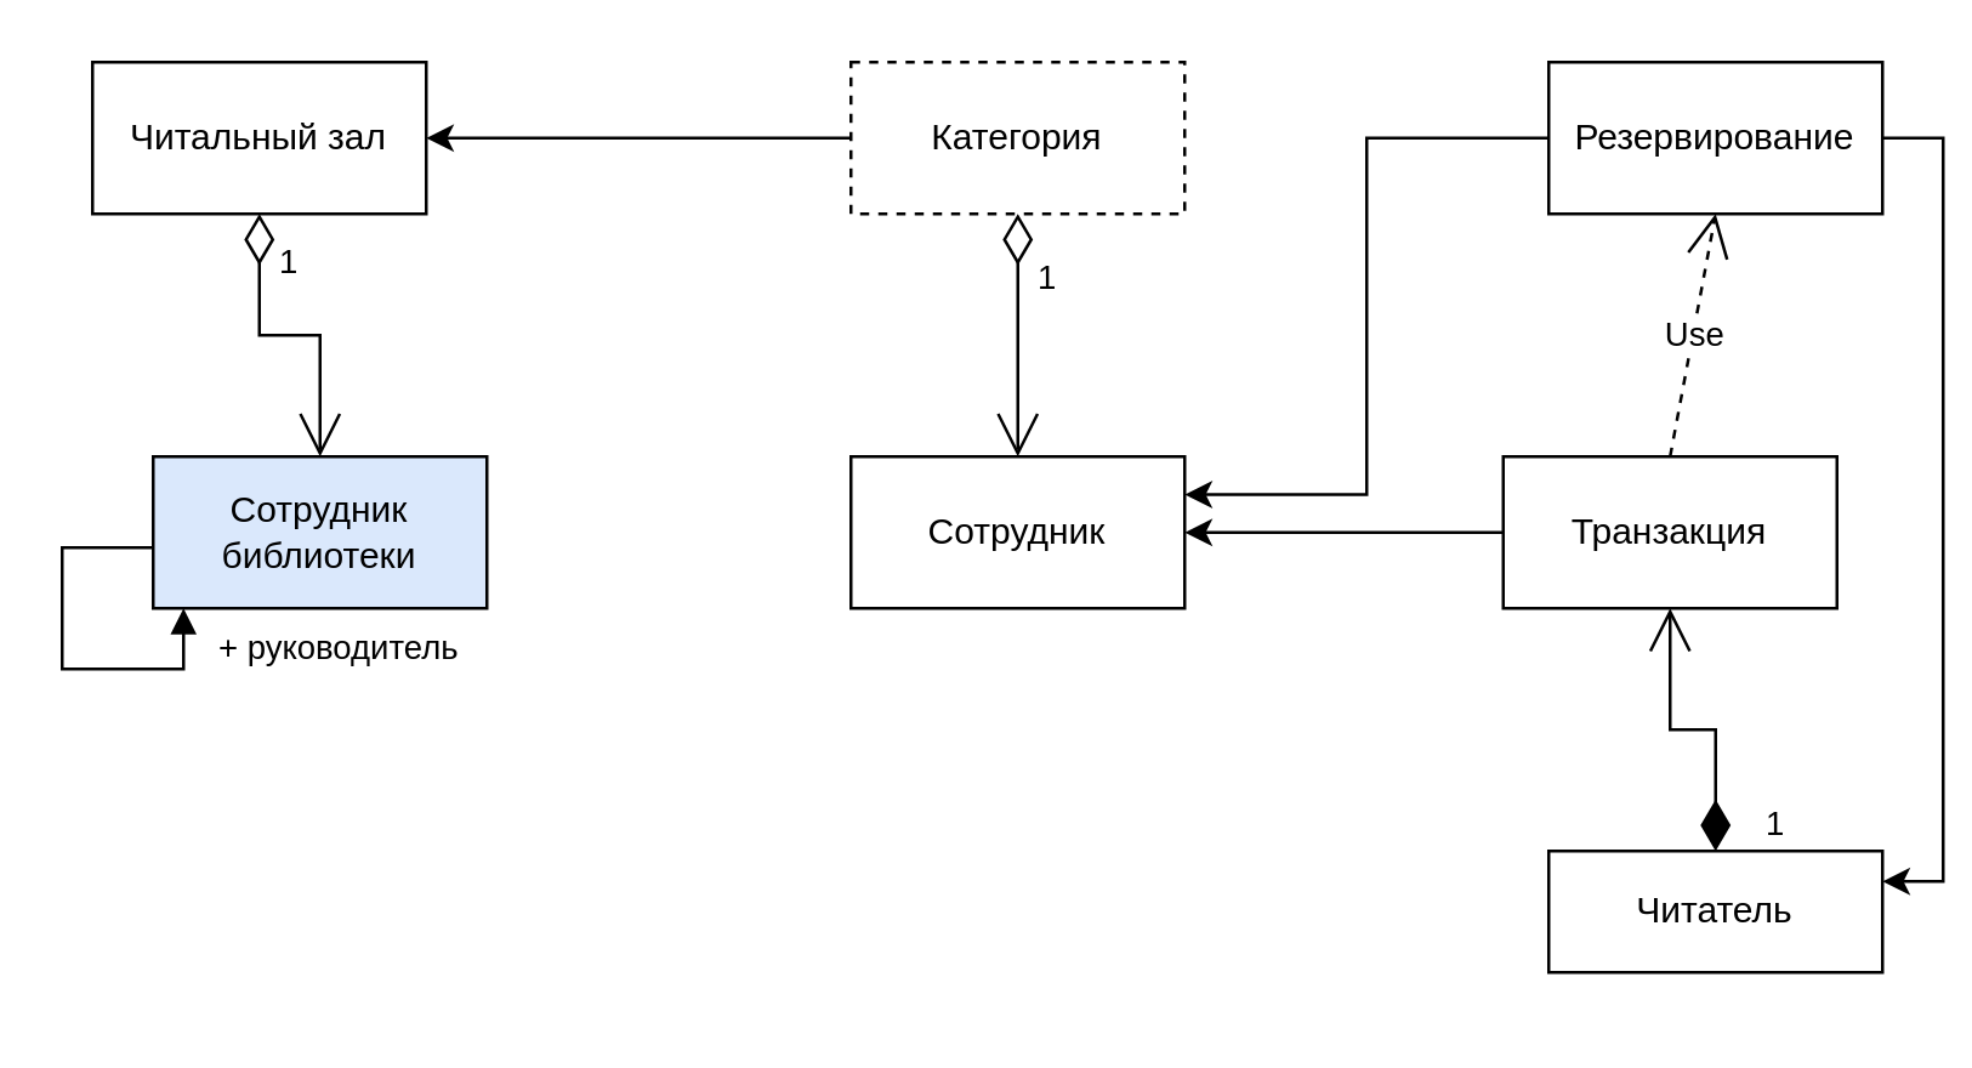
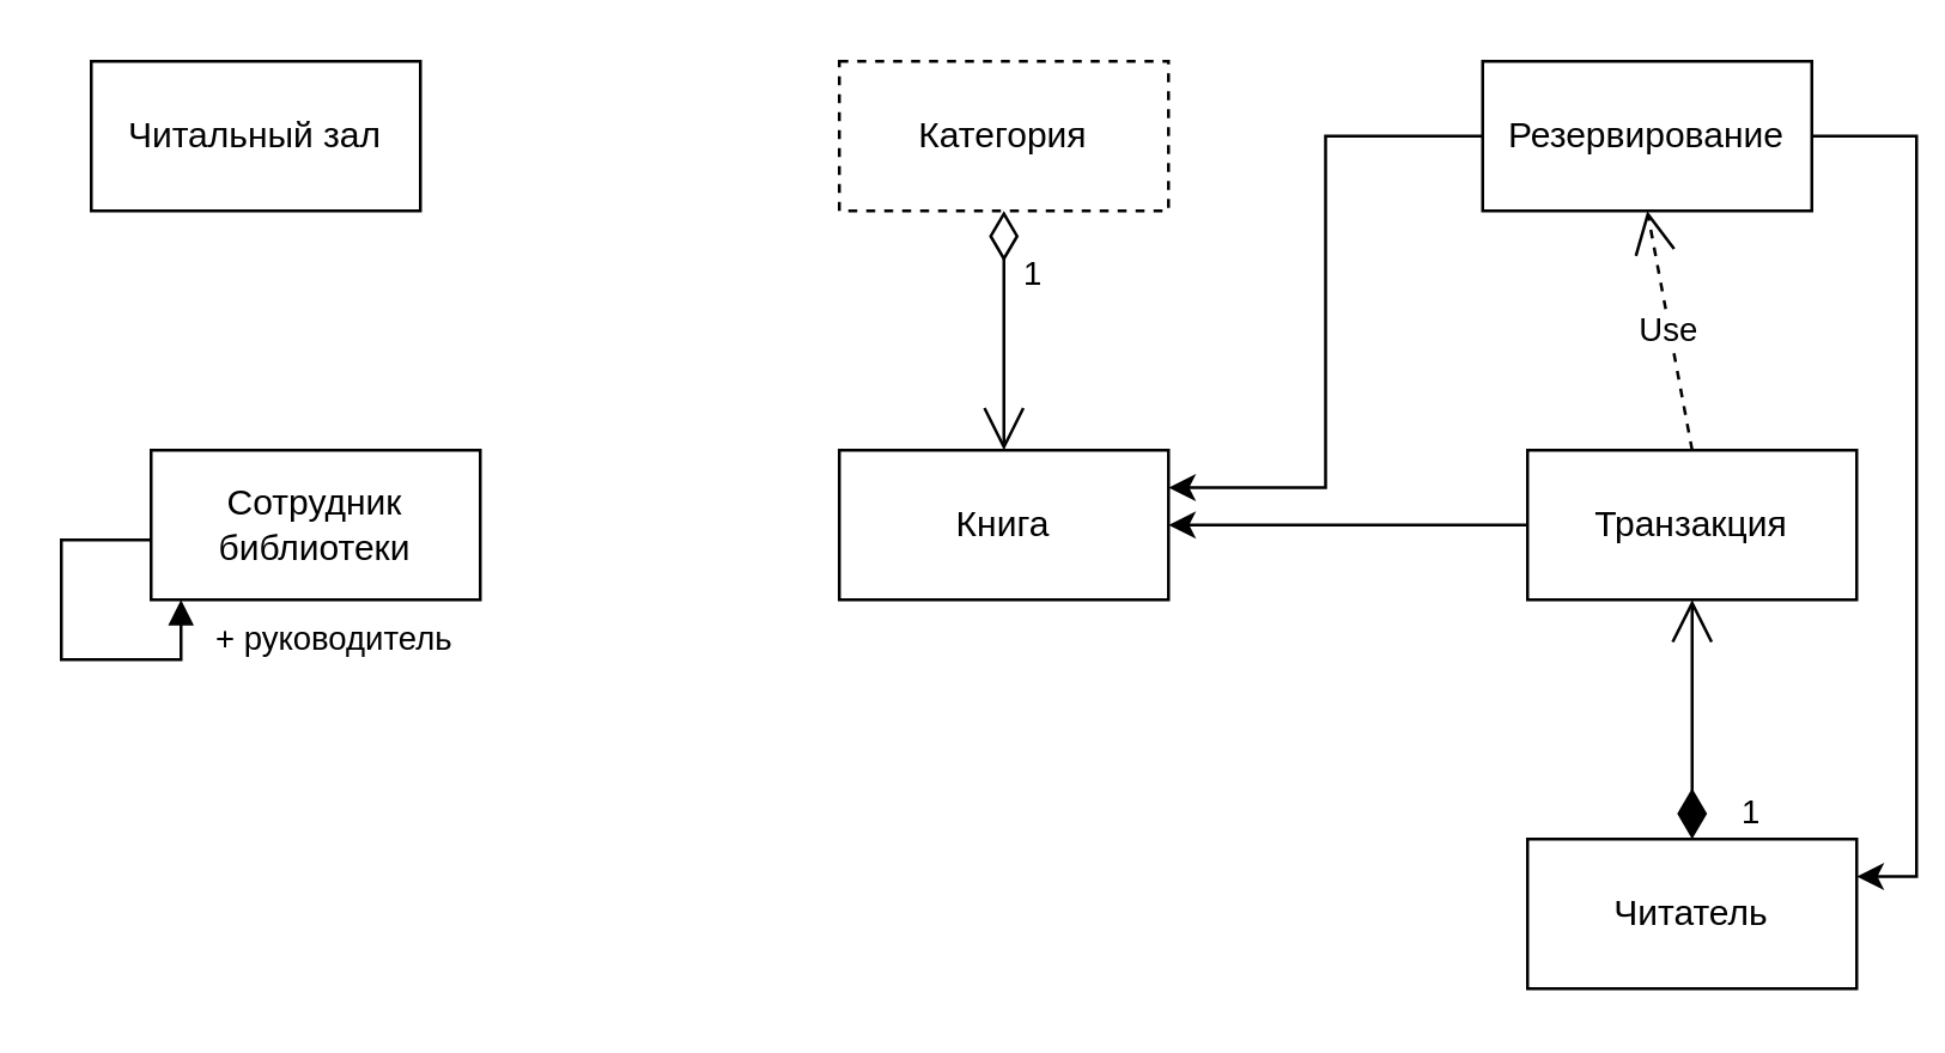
- <mxCell id="2" style="edgeStyle=orthogonalEdgeStyle;rounded=0;orthogonalLoop=1;jettySize=auto;html=1;exitX=0;exitY=0.5;exitDx=0;exitDy=0;entryX=1;entryY=0.5;entryDx=0;entryDy=0;" edge="1" parent="1" source="3" target="12"><mxGeometry relative="1" as="geometry" /></mxCell>
- <mxCell id="11" value="Резервирование" style="html=1;whiteSpace=wrap;" vertex="1" parent="1"><mxGeometry x="510" y="20" width="110" height="50" as="geometry" /></mxCell>
+ <mxCell id="11" value="Резервирование" style="html=1;whiteSpace=wrap;" vertex="1" parent="1"><mxGeometry x="495" y="20" width="110" height="50" as="geometry" /></mxCell>
- <mxCell id="17" value="1" style="endArrow=open;html=1;endSize=12;startArrow=diamondThin;startSize=14;startFill=0;edgeStyle=orthogonalEdgeStyle;align=left;verticalAlign=bottom;rounded=0;exitX=0.5;exitY=1;exitDx=0;exitDy=0;entryX=0.5;entryY=0;entryDx=0;entryDy=0;" edge="1" parent="1" source="12" target="6"><mxGeometry x="-0.5" y="5" relative="1" as="geometry"><mxPoint x="250" y="170" as="sourcePoint" /><mxPoint x="410" y="170" as="targetPoint" /><mxPoint as="offset" /></mxGeometry></mxCell>
- <mxCell id="6" value="Сотрудник библиотеки" style="rounded=0;whiteSpace=wrap;html=1;fillColor=#dae8fc;" parent="1" vertex="1"><mxGeometry x="50" y="150" width="110" height="50" as="geometry" /></mxCell>
+ <mxCell id="6" value="Сотрудник библиотеки" style="rounded=0;whiteSpace=wrap;html=1;" parent="1" vertex="1"><mxGeometry x="50" y="150" width="110" height="50" as="geometry" /></mxCell>
- <mxCell id="5" value="Сотрудник" style="rounded=0;whiteSpace=wrap;html=1;" parent="1" vertex="1"><mxGeometry x="280" y="150" width="110" height="50" as="geometry" /></mxCell>
+ <mxCell id="5" value="Книга" style="rounded=0;whiteSpace=wrap;html=1;" parent="1" vertex="1"><mxGeometry x="280" y="150" width="110" height="50" as="geometry" /></mxCell>
- <mxCell id="8" value="Транзакция" style="rounded=0;whiteSpace=wrap;html=1;" parent="1" vertex="1"><mxGeometry x="495" y="150" width="110" height="50" as="geometry" /></mxCell>
+ <mxCell id="8" value="Транзакция" style="rounded=0;whiteSpace=wrap;html=1;" parent="1" vertex="1"><mxGeometry x="510" y="150" width="110" height="50" as="geometry" /></mxCell>
- <mxCell id="4" value="Читатель" style="rounded=0;whiteSpace=wrap;html=1;" parent="1" vertex="1"><mxGeometry x="510" y="280" width="110" height="40" as="geometry" /></mxCell>
+ <mxCell id="4" value="Читатель" style="rounded=0;whiteSpace=wrap;html=1;" parent="1" vertex="1"><mxGeometry x="510" y="280" width="110" height="50" as="geometry" /></mxCell>
